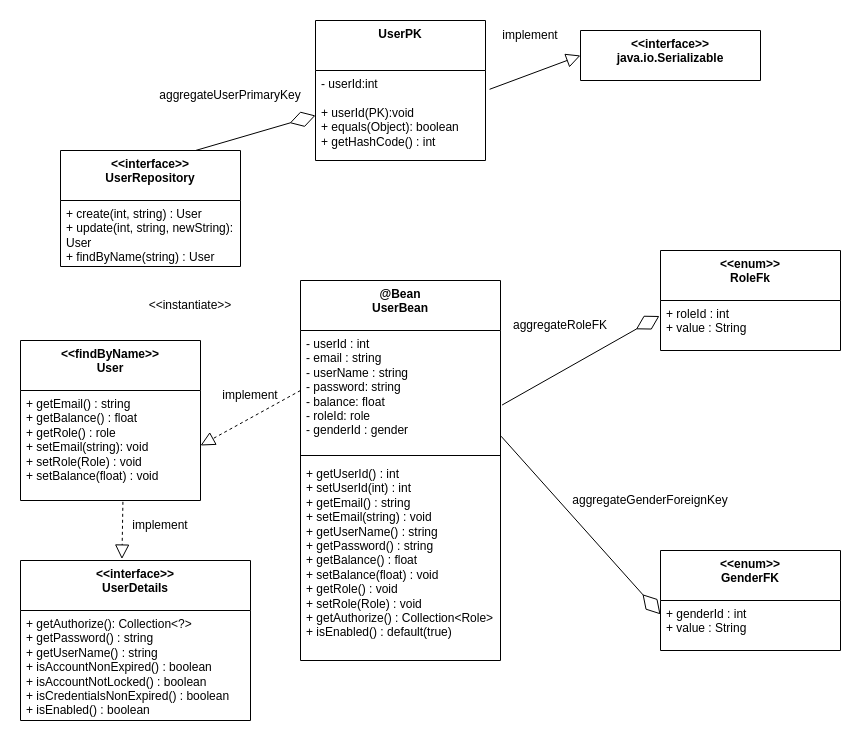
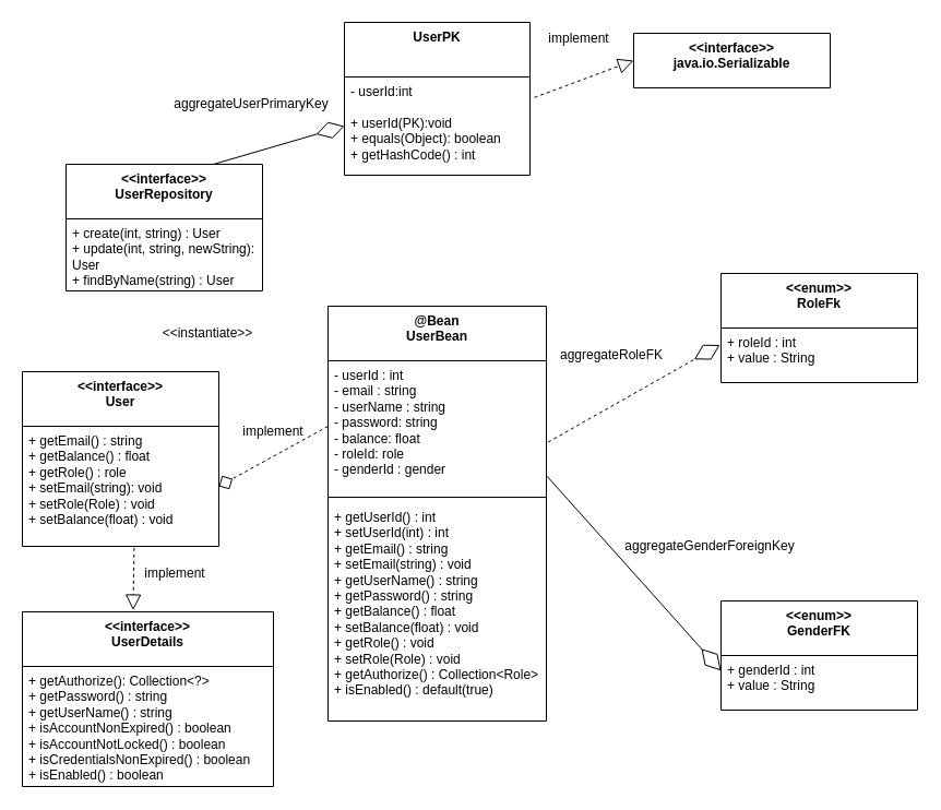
- <mxCell id="28" value="" style="endArrow=block;dashed=0;endFill=0;endSize=12;html=1;rounded=0;entryX=0;entryY=0.5;entryDx=0;entryDy=0;exitX=1.024;exitY=0.209;exitDx=0;exitDy=0;exitPerimeter=0;" edge="1" parent="1" source="14" target="24"><mxGeometry width="160" relative="1" as="geometry"><mxPoint x="310" y="400" as="sourcePoint" /><mxPoint x="210" y="455" as="targetPoint" /></mxGeometry></mxCell>
+ <mxCell id="28" value="" style="endArrow=block;dashed=1;endFill=0;endSize=12;html=1;rounded=0;entryX=0;entryY=0.5;entryDx=0;entryDy=0;exitX=1.024;exitY=0.209;exitDx=0;exitDy=0;exitPerimeter=0;" edge="1" parent="1" source="14" target="24"><mxGeometry width="160" relative="1" as="geometry"><mxPoint x="310" y="400" as="sourcePoint" /><mxPoint x="210" y="455" as="targetPoint" /></mxGeometry></mxCell>
- <mxCell id="6" value="&amp;lt;&amp;lt;findByName&amp;gt;&amp;gt;&lt;br&gt;User" style="swimlane;fontStyle=1;align=center;verticalAlign=top;childLayout=stackLayout;horizontal=1;startSize=50;horizontalStack=0;resizeParent=1;resizeParentMax=0;resizeLast=0;collapsible=1;marginBottom=0;whiteSpace=wrap;html=1;" vertex="1" parent="1"><mxGeometry x="20" y="340" width="180" height="160" as="geometry" /></mxCell>
+ <mxCell id="6" value="&amp;lt;&amp;lt;interface&amp;gt;&amp;gt;&lt;br&gt;User" style="swimlane;fontStyle=1;align=center;verticalAlign=top;childLayout=stackLayout;horizontal=1;startSize=50;horizontalStack=0;resizeParent=1;resizeParentMax=0;resizeLast=0;collapsible=1;marginBottom=0;whiteSpace=wrap;html=1;" vertex="1" parent="1"><mxGeometry x="20" y="340" width="180" height="160" as="geometry" /></mxCell>
- <mxCell id="29" value="" style="endArrow=diamondThin;endFill=0;endSize=24;html=1;rounded=0;entryX=-0.006;entryY=0.31;entryDx=0;entryDy=0;exitX=1.008;exitY=0.621;exitDx=0;exitDy=0;entryPerimeter=0;exitPerimeter=0;" edge="1" parent="1" source="3" target="20"><mxGeometry width="160" relative="1" as="geometry"><mxPoint x="205" y="160" as="sourcePoint" /><mxPoint x="325" y="125" as="targetPoint" /></mxGeometry></mxCell>
+ <mxCell id="29" value="" style="endArrow=diamondThin;endFill=0;endSize=24;html=1;rounded=0;entryX=-0.006;entryY=0.31;entryDx=0;entryDy=0;exitX=1.008;exitY=0.621;exitDx=0;exitDy=0;entryPerimeter=0;exitPerimeter=0;dashed=1;" edge="1" parent="1" source="3" target="20"><mxGeometry width="160" relative="1" as="geometry"><mxPoint x="205" y="160" as="sourcePoint" /><mxPoint x="325" y="125" as="targetPoint" /></mxGeometry></mxCell>
- <mxCell id="26" value="" style="endArrow=block;dashed=1;endFill=0;endSize=12;html=1;rounded=0;entryX=1;entryY=0.5;entryDx=0;entryDy=0;exitX=0;exitY=0.5;exitDx=0;exitDy=0;" edge="1" parent="1" source="3" target="8"><mxGeometry width="160" relative="1" as="geometry"><mxPoint x="320" y="380" as="sourcePoint" /><mxPoint x="480" y="380" as="targetPoint" /></mxGeometry></mxCell>
+ <mxCell id="26" value="" style="endArrow=diamond;dashed=1;endFill=0;endSize=12;html=1;rounded=0;entryX=1;entryY=0.5;entryDx=0;entryDy=0;exitX=0;exitY=0.5;exitDx=0;exitDy=0;" edge="1" parent="1" source="3" target="8"><mxGeometry width="160" relative="1" as="geometry"><mxPoint x="320" y="380" as="sourcePoint" /><mxPoint x="480" y="380" as="targetPoint" /></mxGeometry></mxCell>
